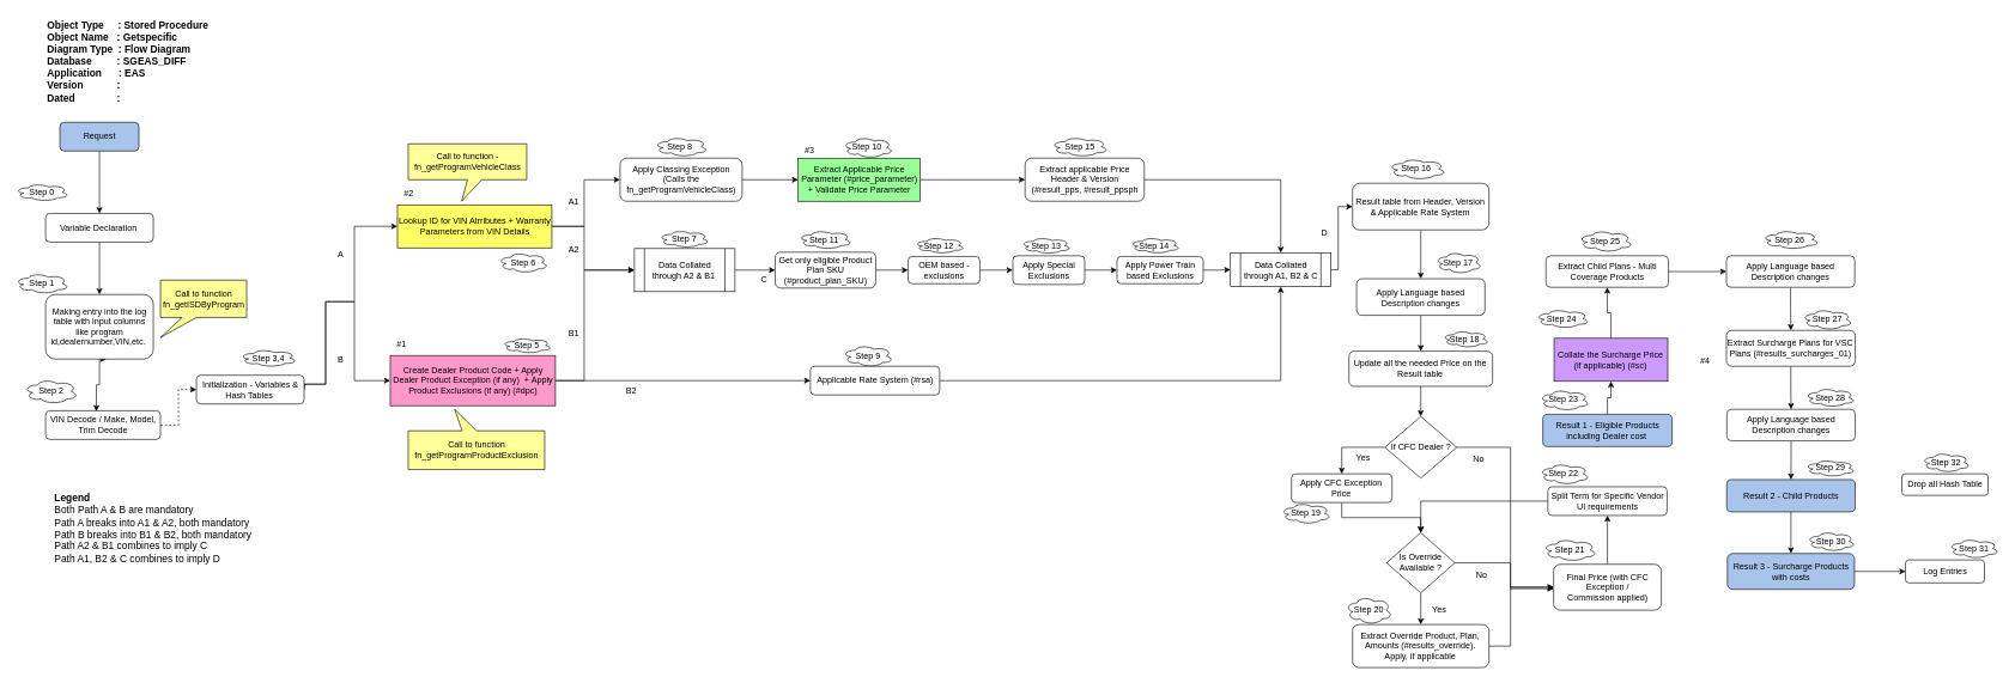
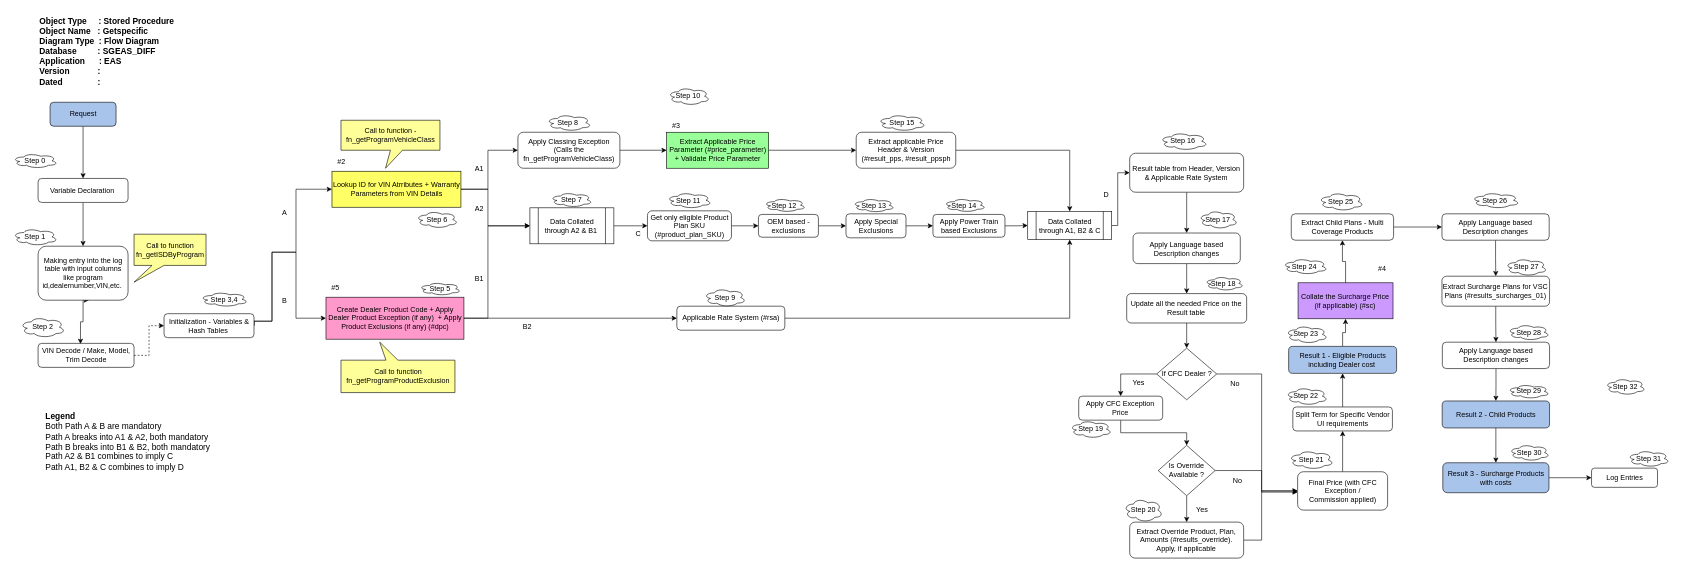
- <mxCell id="49" value="Step 10&amp;nbsp;" style="ellipse;shape=cloud;whiteSpace=wrap;html=1;" parent="1" vertex="1"><mxGeometry x="1172.5" y="190" width="70" height="30" as="geometry" /></mxCell>
+ <mxCell id="49" value="Step 10&amp;nbsp;" style="ellipse;shape=cloud;whiteSpace=wrap;html=1;" parent="1" vertex="1"><mxGeometry x="1112.5" y="145" width="70" height="30" as="geometry" /></mxCell>
- <mxCell id="111" value="#1" style="text;html=1;align=center;verticalAlign=middle;resizable=0;points=[];autosize=1;" parent="1" vertex="1"><mxGeometry x="542.5" y="469" width="30" height="20" as="geometry" /></mxCell>
+ <mxCell id="111" value="#5" style="text;html=1;align=center;verticalAlign=middle;resizable=0;points=[];autosize=1;" parent="1" vertex="1"><mxGeometry x="542.5" y="469" width="30" height="20" as="geometry" /></mxCell>
- <mxCell id="122" value="#4" style="text;html=1;align=center;verticalAlign=middle;resizable=0;points=[];autosize=1;" parent="1" vertex="1"><mxGeometry x="2357.5" y="492.5" width="30" height="20" as="geometry" /></mxCell>
+ <mxCell id="122" value="#4" style="text;html=1;align=center;verticalAlign=middle;resizable=0;points=[];autosize=1;" parent="1" vertex="1"><mxGeometry x="2287.5" y="437.5" width="30" height="20" as="geometry" /></mxCell>
- <mxCell id="58" value="Drop all Hash Table" style="rounded=1;whiteSpace=wrap;html=1;" parent="1" vertex="1"><mxGeometry x="2647.5" y="660" width="120" height="30" as="geometry" /></mxCell>
- <mxCell id="86" style="edgeStyle=orthogonalEdgeStyle;rounded=0;orthogonalLoop=1;jettySize=auto;html=1;" parent="1" source="87" target="127" edge="1"><mxGeometry relative="1" as="geometry" /></mxCell>
+ <mxCell id="86" style="edgeStyle=orthogonalEdgeStyle;rounded=0;orthogonalLoop=1;jettySize=auto;html=1;entryX=0.5;entryY=1;entryDx=0;entryDy=0;" parent="1" source="87" target="90" edge="1"><mxGeometry relative="1" as="geometry" /></mxCell>
